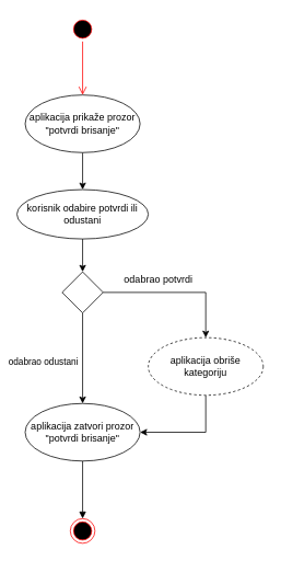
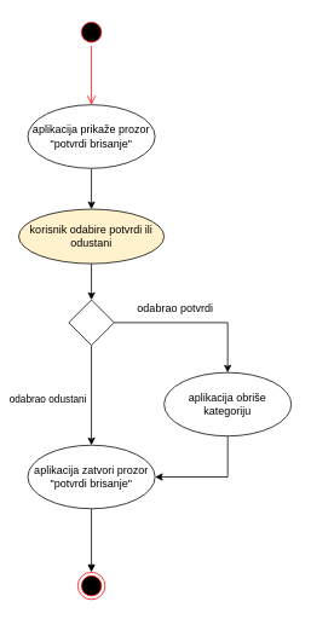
- <mxCell id="5" value="korisnik odabire potvrdi ili odustani" style="ellipse;whiteSpace=wrap;html=1;" vertex="1" parent="1"><mxGeometry x="20" y="230" width="160" height="60" as="geometry" /></mxCell>
+ <mxCell id="5" value="korisnik odabire potvrdi ili odustani" style="ellipse;whiteSpace=wrap;html=1;fillColor=#fff2cc;" vertex="1" parent="1"><mxGeometry x="20" y="230" width="160" height="60" as="geometry" /></mxCell>
- <mxCell id="7" value="aplikacija obriše kategoriju" style="ellipse;whiteSpace=wrap;html=1;dashed=1;" vertex="1" parent="1"><mxGeometry x="180" y="410" width="140" height="70" as="geometry" /></mxCell>
+ <mxCell id="7" value="aplikacija obriše kategoriju" style="ellipse;whiteSpace=wrap;html=1;" vertex="1" parent="1"><mxGeometry x="180" y="410" width="140" height="70" as="geometry" /></mxCell>
